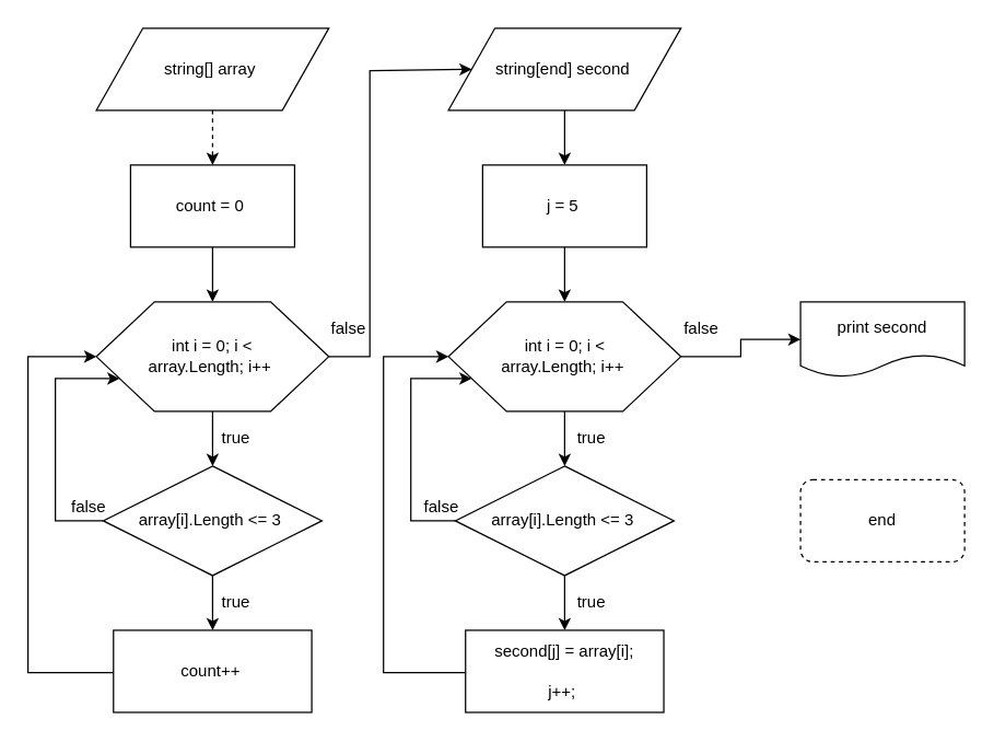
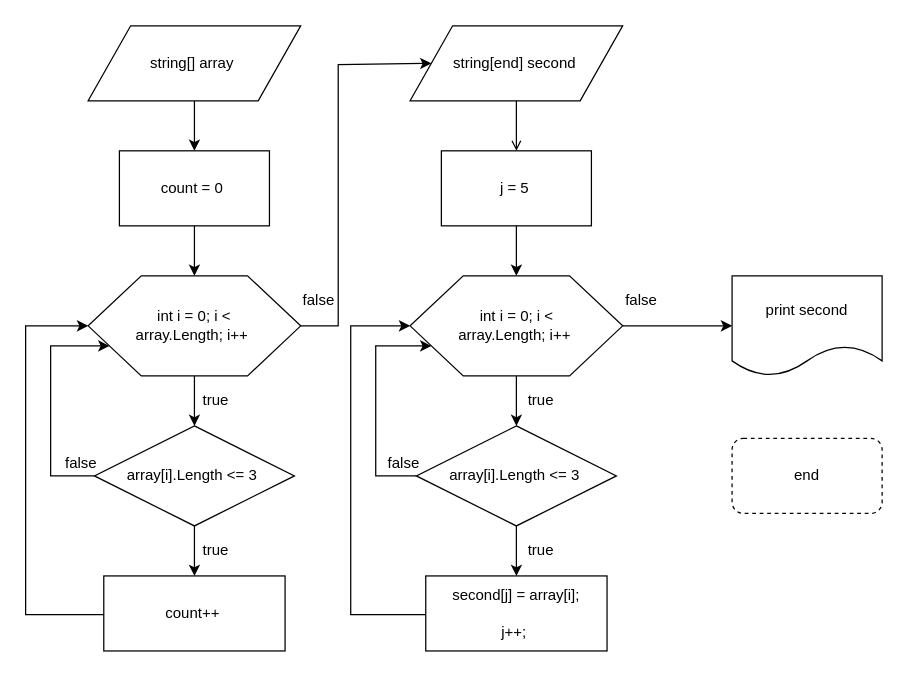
- <mxCell id="2" value="" style="edgeStyle=orthogonalEdgeStyle;rounded=0;orthogonalLoop=1;jettySize=auto;html=1;dashed=1;" parent="1" source="3" target="7" edge="1"><mxGeometry relative="1" as="geometry" /></mxCell>
+ <mxCell id="2" value="" style="edgeStyle=orthogonalEdgeStyle;rounded=0;orthogonalLoop=1;jettySize=auto;html=1;" parent="1" source="3" target="7" edge="1"><mxGeometry relative="1" as="geometry" /></mxCell>
- <mxCell id="4" value="" style="edgeStyle=orthogonalEdgeStyle;rounded=0;orthogonalLoop=1;jettySize=auto;html=1;" parent="1" source="5" target="9" edge="1"><mxGeometry relative="1" as="geometry" /></mxCell>
+ <mxCell id="4" value="" style="edgeStyle=orthogonalEdgeStyle;rounded=0;orthogonalLoop=1;jettySize=auto;html=1;endArrow=open;" parent="1" source="5" target="9" edge="1"><mxGeometry relative="1" as="geometry" /></mxCell>
- <mxCell id="26" value="print second" style="shape=document;whiteSpace=wrap;html=1;boundedLbl=1;" parent="1" vertex="1"><mxGeometry x="585" y="220" width="120" height="55" as="geometry" /></mxCell>
+ <mxCell id="26" value="print second" style="shape=document;whiteSpace=wrap;html=1;boundedLbl=1;" parent="1" vertex="1"><mxGeometry x="585" y="220" width="120" height="80" as="geometry" /></mxCell>
